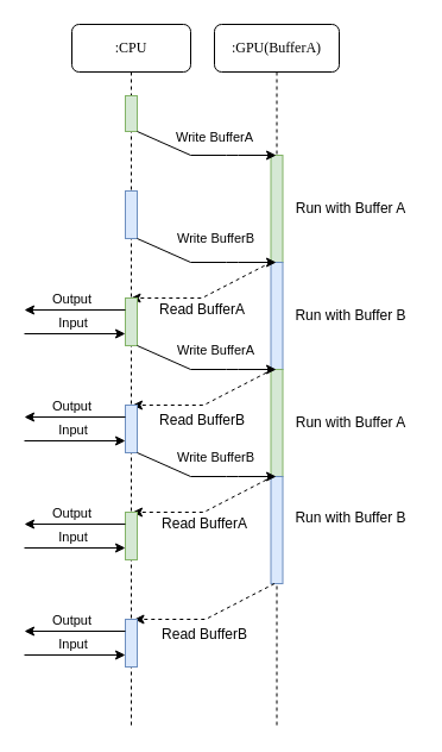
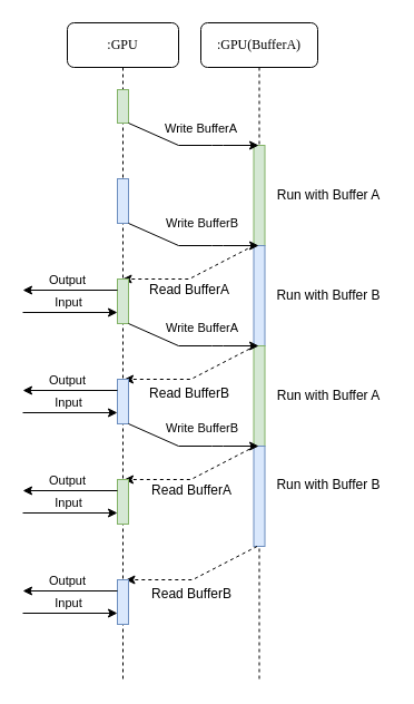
- <mxCell id="14" value=":CPU" style="shape=umlLifeline;perimeter=lifelinePerimeter;whiteSpace=wrap;html=1;container=1;collapsible=0;recursiveResize=0;outlineConnect=0;rounded=1;shadow=0;comic=0;labelBackgroundColor=none;strokeWidth=1;fontFamily=Verdana;fontSize=12;align=center;" parent="1" vertex="1"><mxGeometry x="60" y="20" width="100" height="590" as="geometry" /></mxCell>
+ <mxCell id="14" value=":GPU" style="shape=umlLifeline;perimeter=lifelinePerimeter;whiteSpace=wrap;html=1;container=1;collapsible=0;recursiveResize=0;outlineConnect=0;rounded=1;shadow=0;comic=0;labelBackgroundColor=none;strokeWidth=1;fontFamily=Verdana;fontSize=12;align=center;" parent="1" vertex="1"><mxGeometry x="60" y="20" width="100" height="590" as="geometry" /></mxCell>
